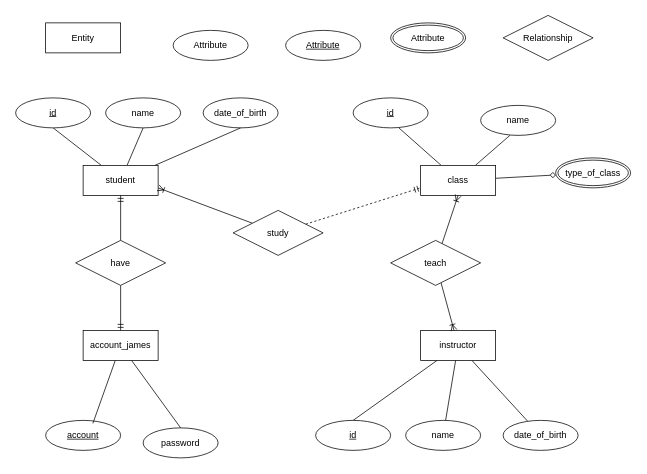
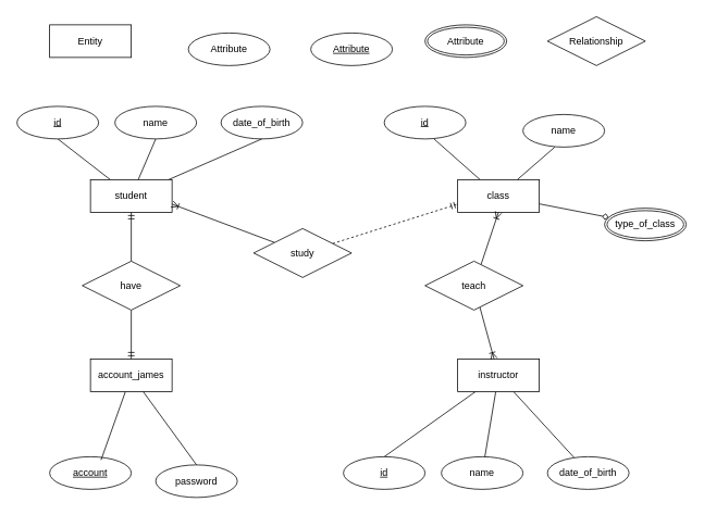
- <mxCell id="41" value="type_of_class" style="ellipse;shape=doubleEllipse;margin=3;whiteSpace=wrap;html=1;align=center;" vertex="1" parent="1"><mxGeometry x="740" y="210" width="100" height="40" as="geometry" /></mxCell>
+ <mxCell id="41" value="type_of_class" style="ellipse;shape=doubleEllipse;margin=3;whiteSpace=wrap;html=1;align=center;" vertex="1" parent="1"><mxGeometry x="740" y="255" width="100" height="40" as="geometry" /></mxCell>
